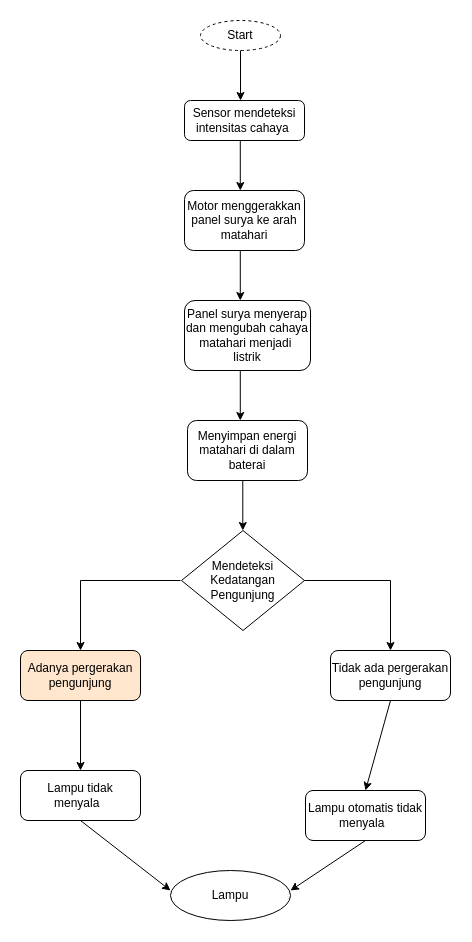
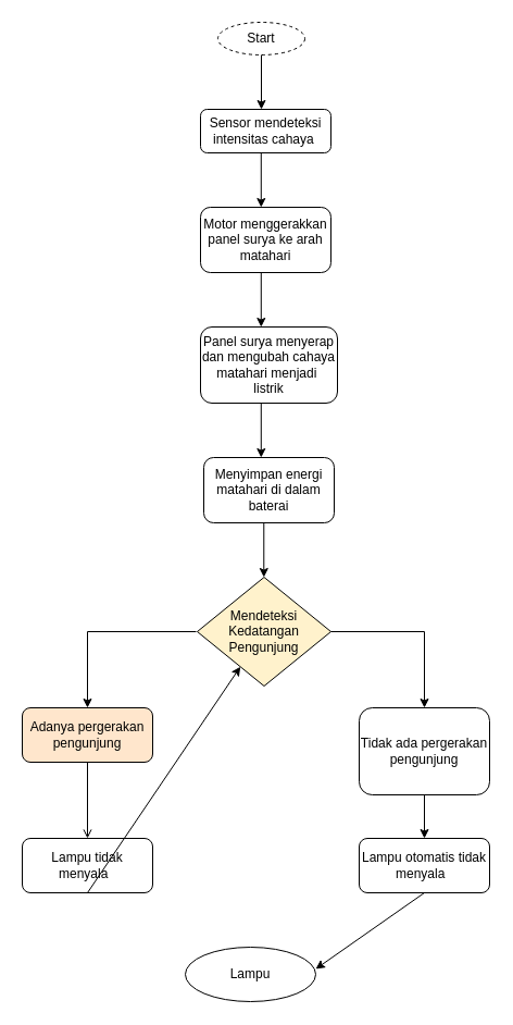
- <mxCell id="8" value="Mendeteksi Kedatangan Pengunjung" style="rhombus;whiteSpace=wrap;html=1;" vertex="1" parent="1"><mxGeometry x="181" y="530" width="123" height="100" as="geometry" /></mxCell>
+ <mxCell id="8" value="Mendeteksi Kedatangan Pengunjung" style="rhombus;whiteSpace=wrap;html=1;fillColor=#fff2cc;" vertex="1" parent="1"><mxGeometry x="181" y="530" width="123" height="100" as="geometry" /></mxCell>
- <mxCell id="9" value="Tidak ada pergerakan pengunjung" style="rounded=1;whiteSpace=wrap;html=1;" vertex="1" parent="1"><mxGeometry x="330" y="650" width="120" height="50" as="geometry" /></mxCell>
+ <mxCell id="9" value="Tidak ada pergerakan pengunjung" style="rounded=1;whiteSpace=wrap;html=1;" vertex="1" parent="1"><mxGeometry x="330" y="650" width="120" height="80" as="geometry" /></mxCell>
- <mxCell id="21" value="" style="endArrow=classic;html=1;rounded=0;entryX=0.5;entryY=0;entryDx=0;entryDy=0;exitX=0.5;exitY=1;exitDx=0;exitDy=0;" edge="1" parent="1" source="7" target="11"><mxGeometry width="50" height="50" relative="1" as="geometry"><mxPoint x="430" y="720" as="sourcePoint" /><mxPoint x="480" y="670" as="targetPoint" /></mxGeometry></mxCell>
+ <mxCell id="21" value="" style="endArrow=open;html=1;rounded=0;entryX=0.5;entryY=0;entryDx=0;entryDy=0;exitX=0.5;exitY=1;exitDx=0;exitDy=0;" edge="1" parent="1" source="7" target="11"><mxGeometry width="50" height="50" relative="1" as="geometry"><mxPoint x="430" y="720" as="sourcePoint" /><mxPoint x="480" y="670" as="targetPoint" /></mxGeometry></mxCell>
- <mxCell id="10" value="Lampu otomatis tidak menyala&amp;nbsp;&amp;nbsp;" style="rounded=1;whiteSpace=wrap;html=1;" vertex="1" parent="1"><mxGeometry x="305" y="790" width="120" height="50" as="geometry" /></mxCell>
+ <mxCell id="10" value="Lampu otomatis tidak menyala&amp;nbsp;&amp;nbsp;" style="rounded=1;whiteSpace=wrap;html=1;" vertex="1" parent="1"><mxGeometry x="330" y="770" width="120" height="50" as="geometry" /></mxCell>
- <mxCell id="23" value="" style="endArrow=classic;html=1;rounded=0;exitX=0.5;exitY=1;exitDx=0;exitDy=0;entryX=0;entryY=0.4;entryDx=0;entryDy=0;entryPerimeter=0;" edge="1" parent="1" source="11" target="12"><mxGeometry width="50" height="50" relative="1" as="geometry"><mxPoint x="60" y="900" as="sourcePoint" /><mxPoint x="110" y="850" as="targetPoint" /></mxGeometry></mxCell>
+ <mxCell id="23" value="" style="endArrow=classic;html=1;rounded=0;exitX=0.5;exitY=1;exitDx=0;exitDy=0;" edge="1" parent="1" source="11" target="8"><mxGeometry width="50" height="50" relative="1" as="geometry"><mxPoint x="60" y="900" as="sourcePoint" /><mxPoint x="110" y="850" as="targetPoint" /></mxGeometry></mxCell>
